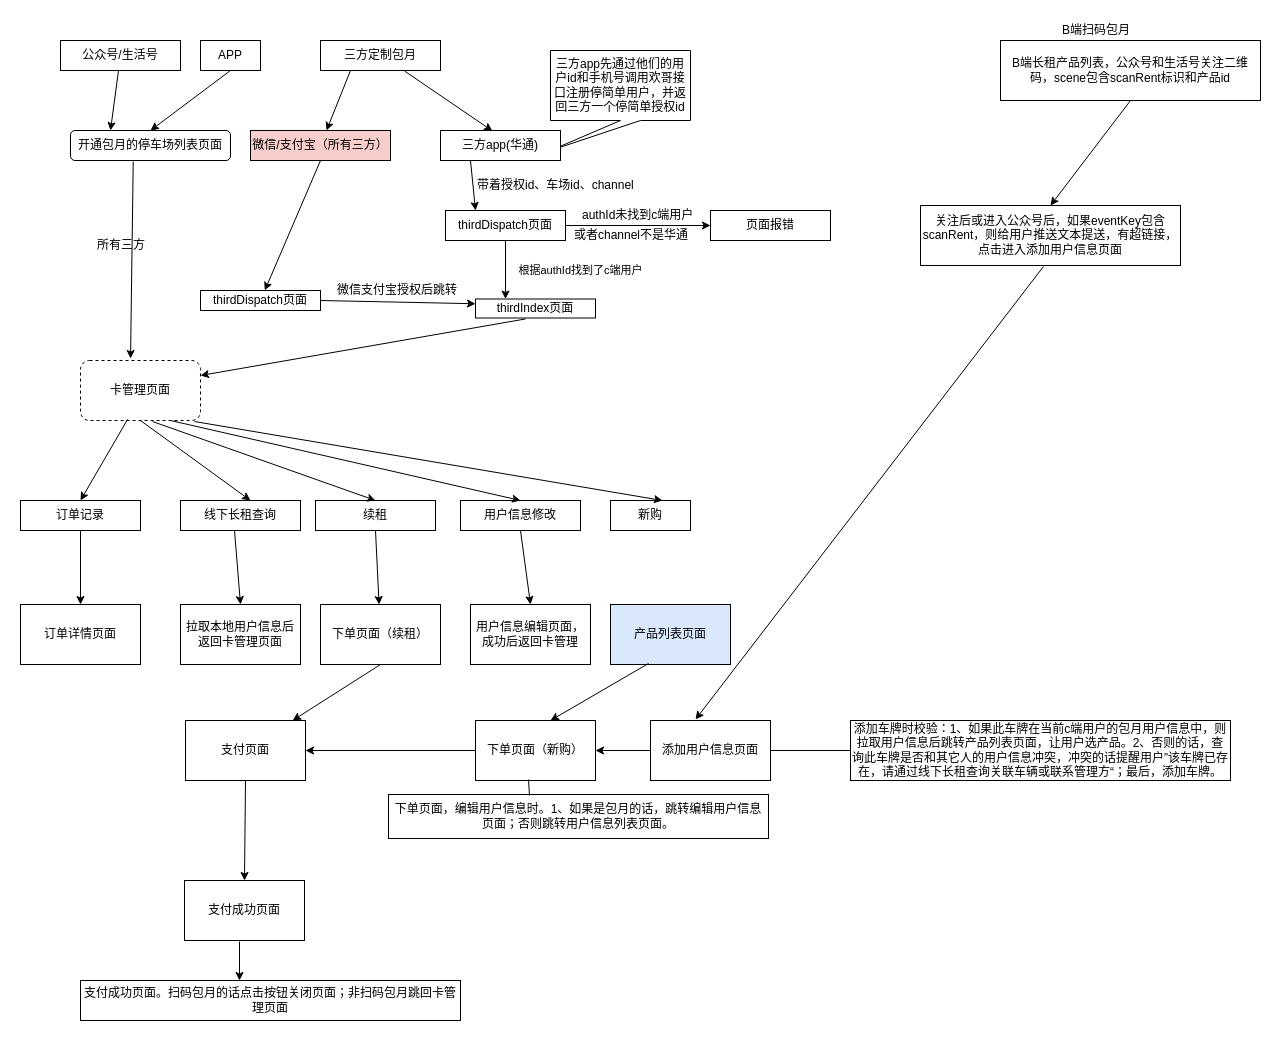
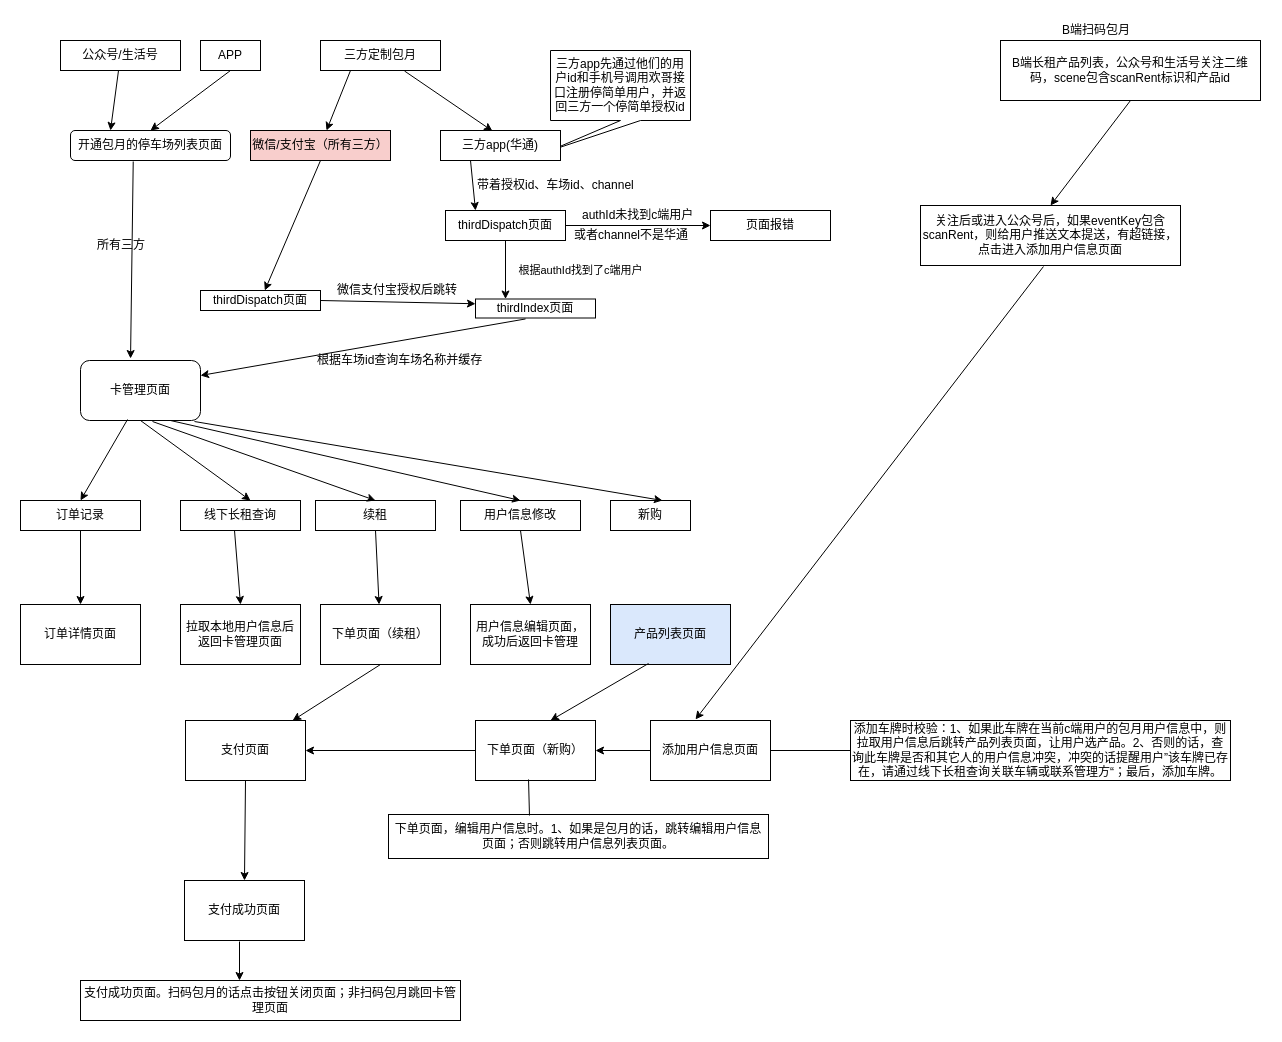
+ <mxCell id="25" value="根据车场id查询车场名称并缓存" style="text;html=1;resizable=0;points=[];autosize=1;align=left;verticalAlign=top;spacingTop=-4;" parent="1" vertex="1"><mxGeometry x="315" y="350" width="180" height="20" as="geometry" /></mxCell>
- <mxCell id="8" value="卡管理页面" style="rounded=1;whiteSpace=wrap;html=1;dashed=1;" parent="1" vertex="1"><mxGeometry x="80" y="360" width="120" height="60" as="geometry" /></mxCell>
+ <mxCell id="8" value="卡管理页面" style="rounded=1;whiteSpace=wrap;html=1;" parent="1" vertex="1"><mxGeometry x="80" y="360" width="120" height="60" as="geometry" /></mxCell>
- <mxCell id="60" value="&lt;span&gt;下单页面，编辑用户信息时。1、如果是包月的话，跳转编辑用户信息页面；否则跳转用户信息列表页面。&lt;/span&gt;" style="rounded=0;whiteSpace=wrap;html=1;" vertex="1" parent="1"><mxGeometry x="388" y="794" width="380" height="44" as="geometry" /></mxCell>
+ <mxCell id="60" value="&lt;span&gt;下单页面，编辑用户信息时。1、如果是包月的话，跳转编辑用户信息页面；否则跳转用户信息列表页面。&lt;/span&gt;" style="rounded=0;whiteSpace=wrap;html=1;" vertex="1" parent="1"><mxGeometry x="388" y="814" width="380" height="44" as="geometry" /></mxCell>
